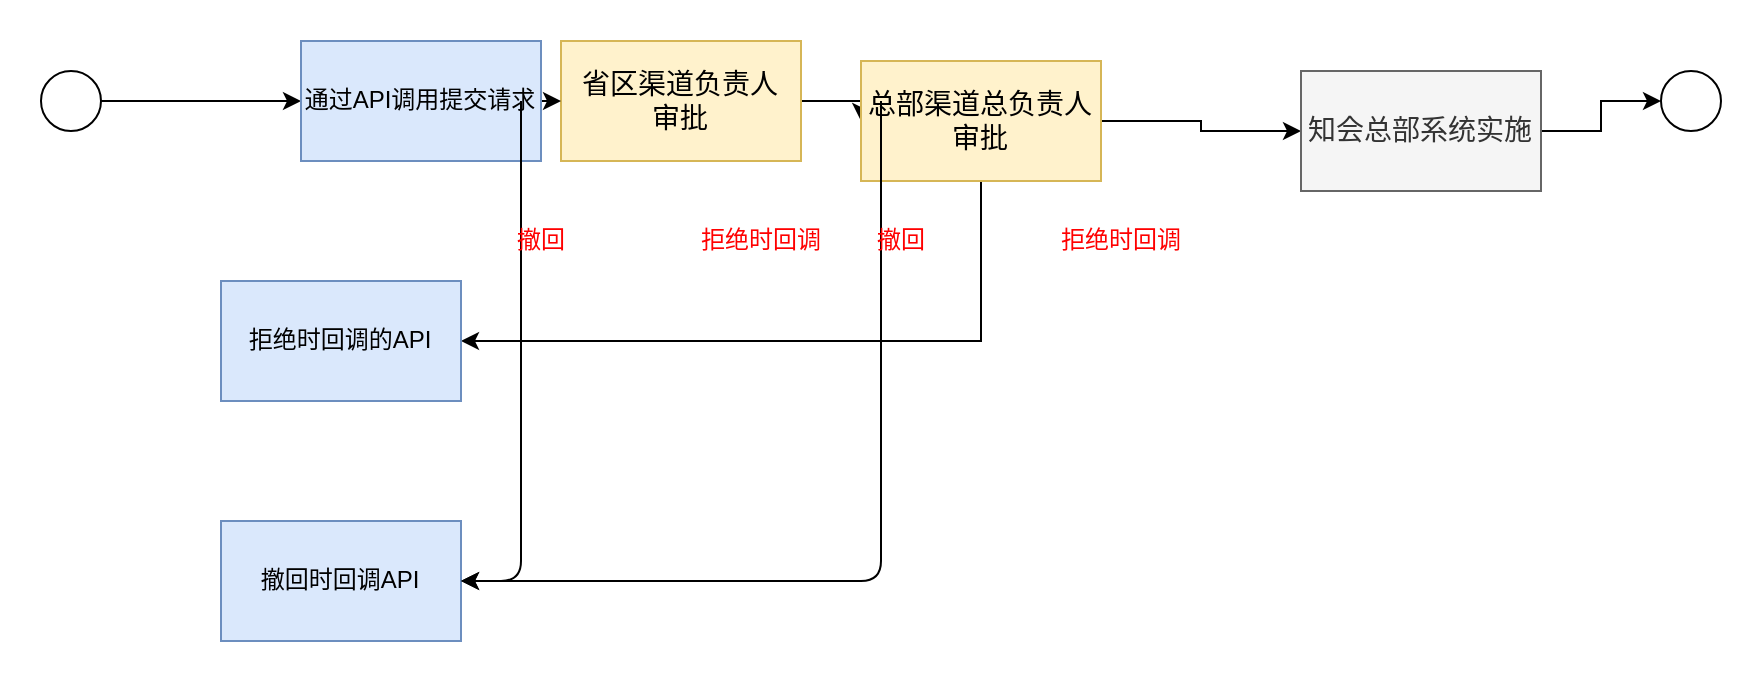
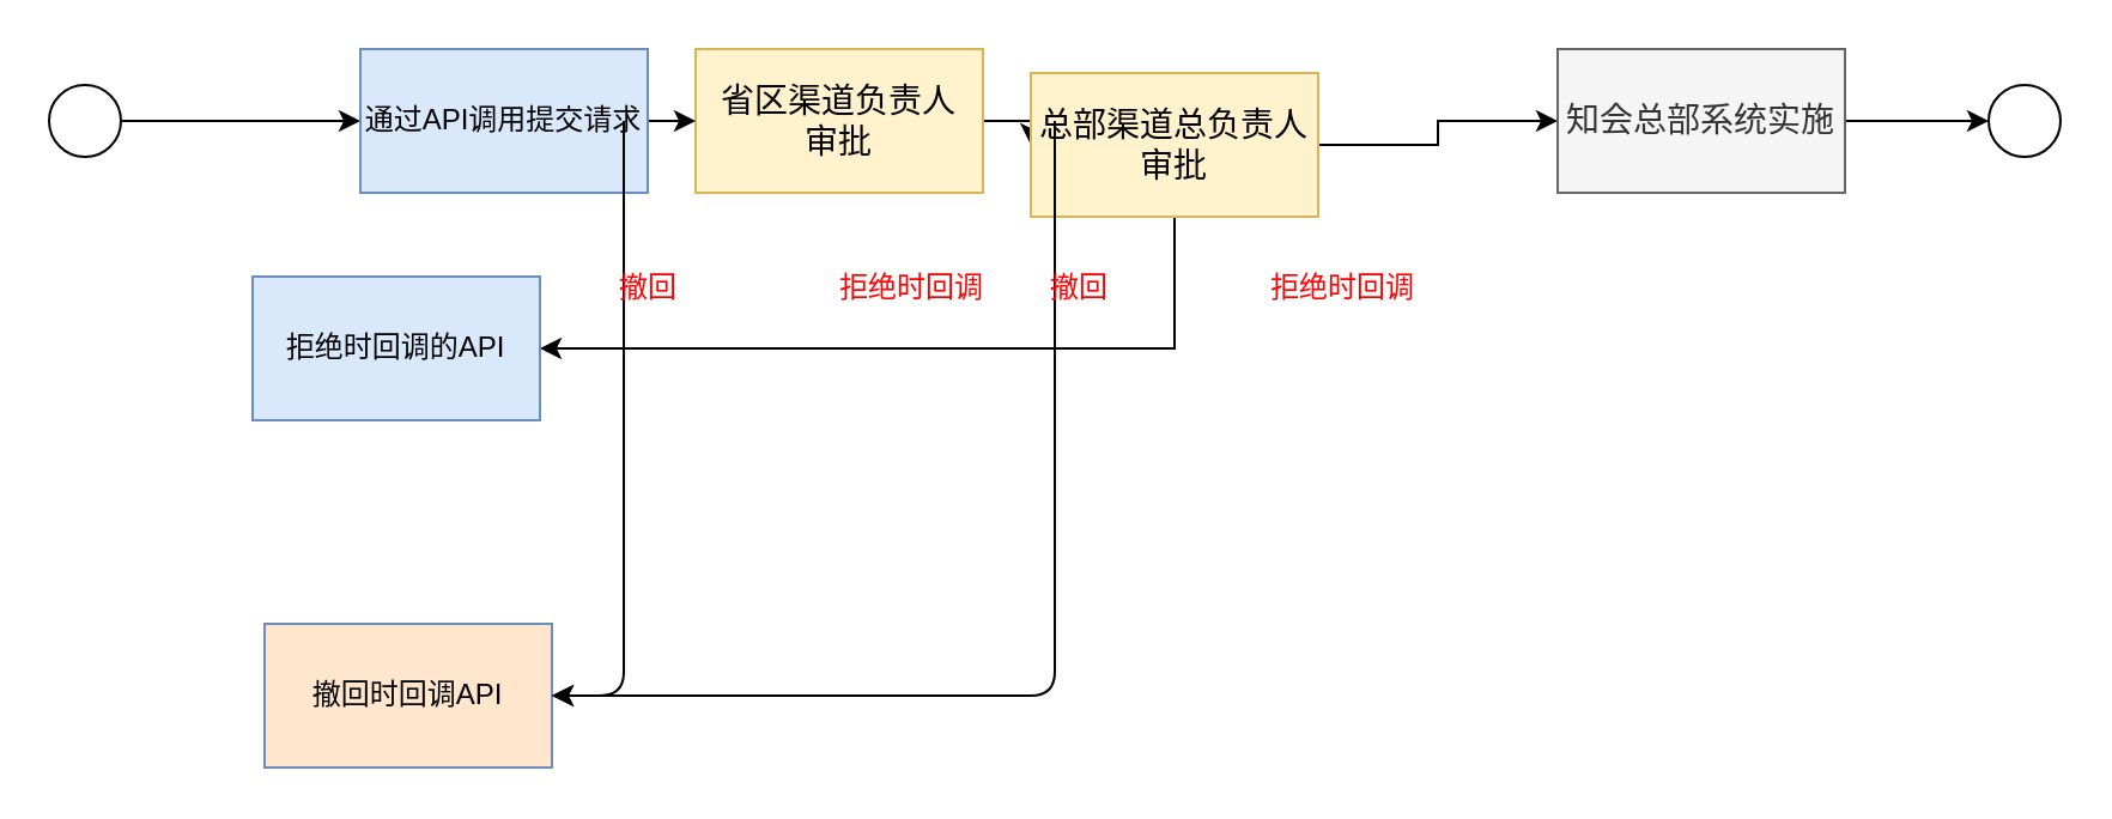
- <mxCell id="3" value="&lt;font style=&quot;font-size: 14px&quot;&gt;省区渠道负责人&lt;br&gt;审批&lt;br&gt;&lt;/font&gt;" style="rounded=0;whiteSpace=wrap;html=1;fillColor=#fff2cc;strokeColor=#d6b656;" vertex="1" parent="1"><mxGeometry x="280" y="20" width="120" height="60" as="geometry" /></mxCell>
+ <mxCell id="3" value="&lt;font style=&quot;font-size: 14px&quot;&gt;省区渠道负责人&lt;br&gt;审批&lt;br&gt;&lt;/font&gt;" style="rounded=0;whiteSpace=wrap;html=1;fillColor=#fff2cc;strokeColor=#d6b656;" vertex="1" parent="1"><mxGeometry x="290" y="20" width="120" height="60" as="geometry" /></mxCell>
- <mxCell id="12" value="&lt;font style=&quot;font-size: 14px&quot;&gt;知会总部系统实施&lt;/font&gt;" style="rounded=0;whiteSpace=wrap;html=1;fillColor=#f5f5f5;strokeColor=#666666;fontColor=#333333;" vertex="1" parent="1"><mxGeometry x="650" y="35" width="120" height="60" as="geometry" /></mxCell>
+ <mxCell id="12" value="&lt;font style=&quot;font-size: 14px&quot;&gt;知会总部系统实施&lt;/font&gt;" style="rounded=0;whiteSpace=wrap;html=1;fillColor=#f5f5f5;strokeColor=#666666;fontColor=#333333;" vertex="1" parent="1"><mxGeometry x="650" y="20" width="120" height="60" as="geometry" /></mxCell>
- <mxCell id="14" value="拒绝时回调的API" style="rounded=0;whiteSpace=wrap;html=1;fillColor=#dae8fc;strokeColor=#6c8ebf;" vertex="1" parent="1"><mxGeometry x="110" y="140" width="120" height="60" as="geometry" /></mxCell>
+ <mxCell id="14" value="拒绝时回调的API" style="rounded=0;whiteSpace=wrap;html=1;fillColor=#dae8fc;strokeColor=#6c8ebf;" vertex="1" parent="1"><mxGeometry x="105" y="115" width="120" height="60" as="geometry" /></mxCell>
- <mxCell id="17" value="撤回时回调API" style="rounded=0;whiteSpace=wrap;html=1;fillColor=#dae8fc;strokeColor=#6c8ebf;" vertex="1" parent="1"><mxGeometry x="110" y="260" width="120" height="60" as="geometry" /></mxCell>
+ <mxCell id="17" value="撤回时回调API" style="rounded=0;whiteSpace=wrap;html=1;fillColor=#ffe6cc;strokeColor=#6c8ebf;" vertex="1" parent="1"><mxGeometry x="110" y="260" width="120" height="60" as="geometry" /></mxCell>
